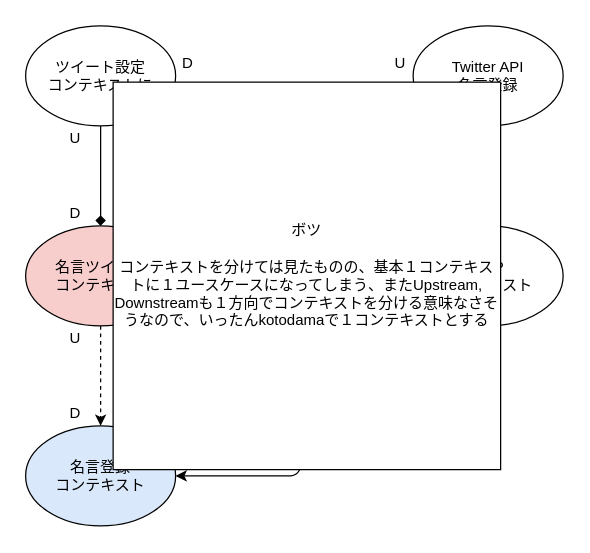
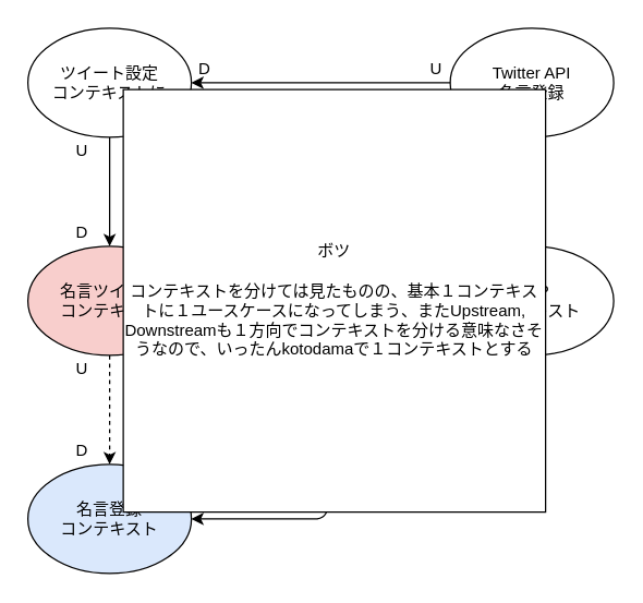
+ <mxCell id="8" value="" style="edgeStyle=elbowEdgeStyle;elbow=horizontal;endArrow=classic;html=1;exitX=0;exitY=0.5;exitDx=0;exitDy=0;entryX=1;entryY=0.5;entryDx=0;entryDy=0;" edge="1" parent="1" source="4" target="18"><mxGeometry width="50" height="50" relative="1" as="geometry"><mxPoint x="350" y="150" as="sourcePoint" /><mxPoint x="210" y="220" as="targetPoint" /><Array as="points"><mxPoint x="230" y="70" /></Array></mxGeometry></mxCell>
- <mxCell id="19" value="" style="edgeStyle=elbowEdgeStyle;elbow=horizontal;endArrow=diamond;html=1;entryX=0.5;entryY=0;entryDx=0;entryDy=0;exitX=0.5;exitY=1;exitDx=0;exitDy=0;" edge="1" parent="1" source="18" target="11"><mxGeometry width="50" height="50" relative="1" as="geometry"><mxPoint x="90" y="270" as="sourcePoint" /><mxPoint x="90" y="350" as="targetPoint" /><Array as="points" /></mxGeometry></mxCell>
+ <mxCell id="19" value="" style="edgeStyle=elbowEdgeStyle;elbow=horizontal;endArrow=classic;html=1;entryX=0.5;entryY=0;entryDx=0;entryDy=0;exitX=0.5;exitY=1;exitDx=0;exitDy=0;" edge="1" parent="1" source="18" target="11"><mxGeometry width="50" height="50" relative="1" as="geometry"><mxPoint x="90" y="270" as="sourcePoint" /><mxPoint x="90" y="350" as="targetPoint" /><Array as="points" /></mxGeometry></mxCell>
